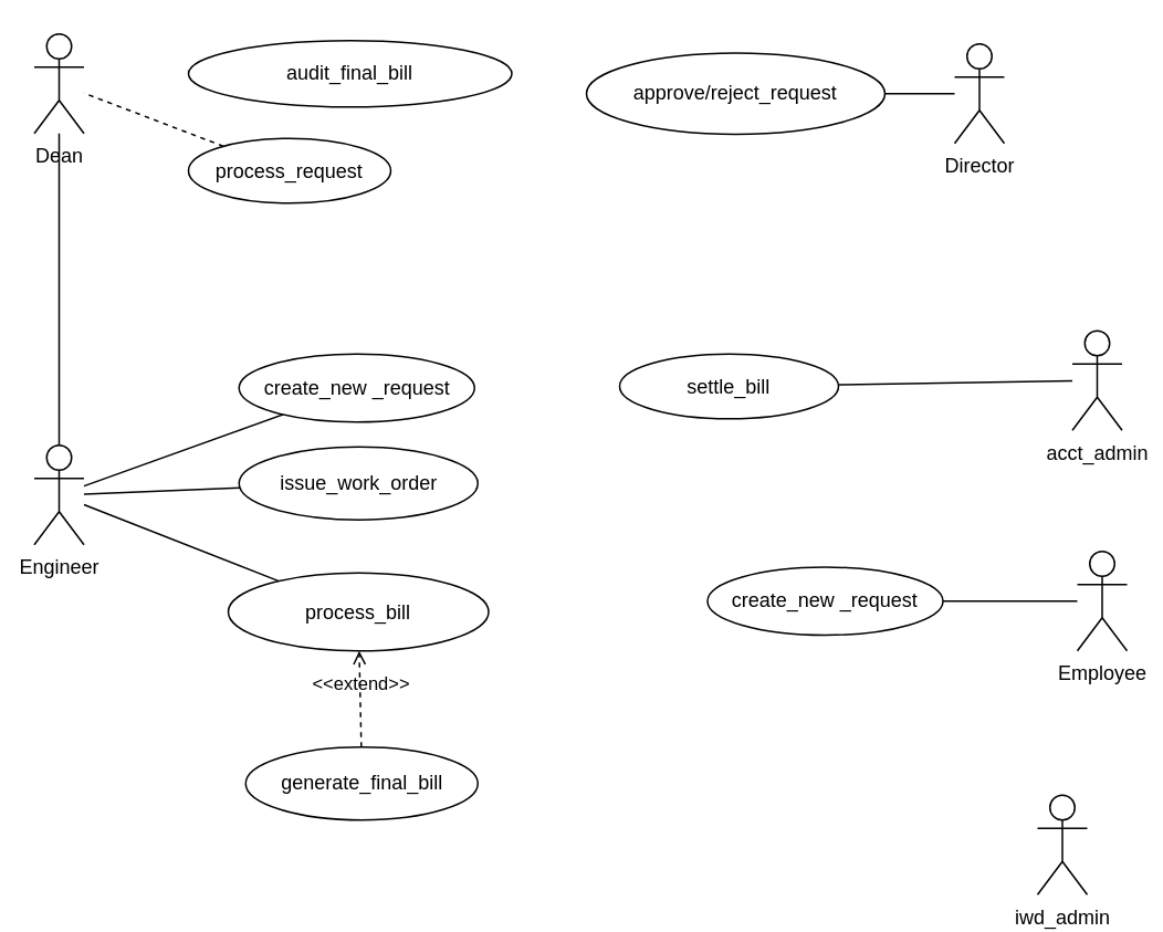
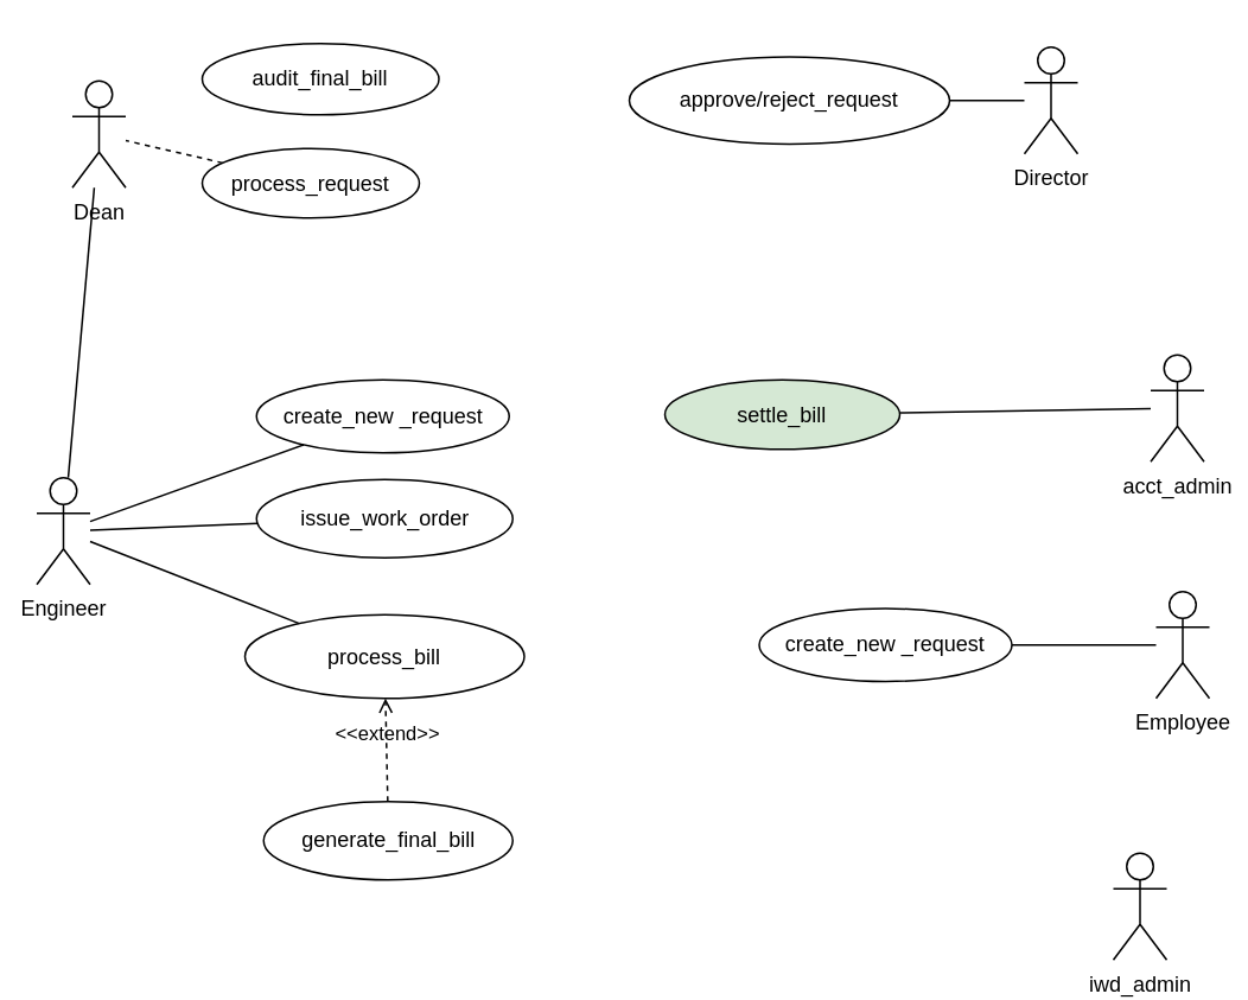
- <mxCell id="6" value="audit_final_bill" style="ellipse;whiteSpace=wrap;html=1;" parent="1" vertex="1"><mxGeometry x="113" y="24" width="195" height="40" as="geometry" /></mxCell>
+ <mxCell id="6" value="audit_final_bill" style="ellipse;whiteSpace=wrap;html=1;" parent="1" vertex="1"><mxGeometry x="113" y="24" width="133" height="40" as="geometry" /></mxCell>
- <mxCell id="2" value="Dean" style="shape=umlActor;verticalLabelPosition=bottom;verticalAlign=top;html=1;outlineConnect=0;" parent="1" vertex="1"><mxGeometry x="20" y="20" width="30" height="60" as="geometry" /></mxCell>
+ <mxCell id="2" value="Dean" style="shape=umlActor;verticalLabelPosition=bottom;verticalAlign=top;html=1;outlineConnect=0;" parent="1" vertex="1"><mxGeometry x="40" y="45" width="30" height="60" as="geometry" /></mxCell>
- <mxCell id="23" value="settle_bill" style="ellipse;whiteSpace=wrap;html=1;" vertex="1" parent="1"><mxGeometry x="373" y="213" width="132" height="39" as="geometry" /></mxCell>
+ <mxCell id="23" value="settle_bill" style="ellipse;whiteSpace=wrap;html=1;fillColor=#d5e8d4;" vertex="1" parent="1"><mxGeometry x="373" y="213" width="132" height="39" as="geometry" /></mxCell>
